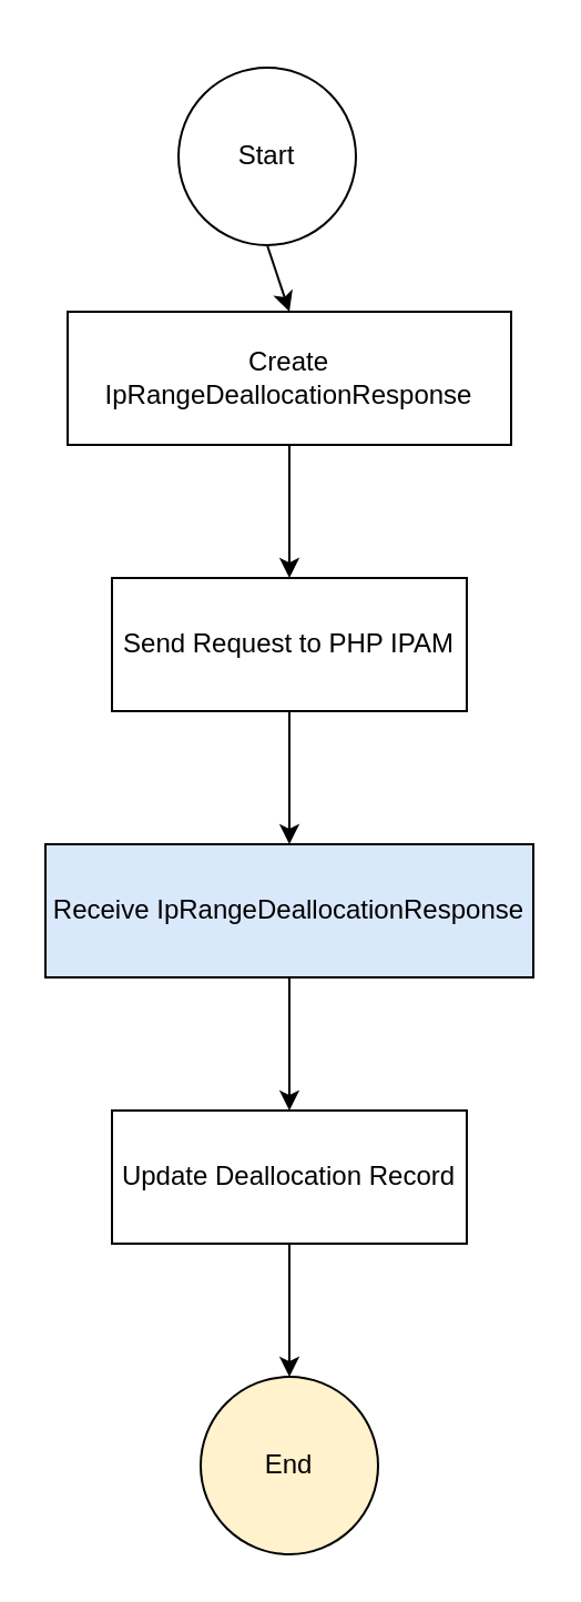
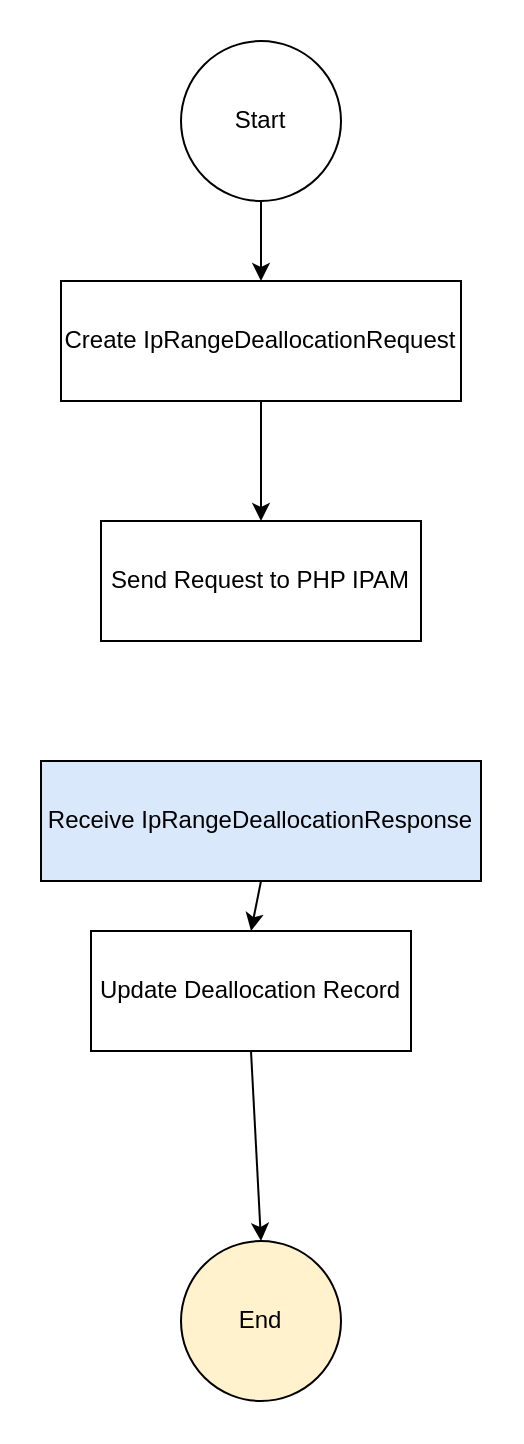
- <mxCell id="3" value="Start" style="ellipse;whiteSpace=wrap;html=1;aspect=fixed;" vertex="1" parent="1"><mxGeometry x="80" y="30" width="80" height="80" as="geometry" /></mxCell>
+ <mxCell id="3" value="Start" style="ellipse;whiteSpace=wrap;html=1;aspect=fixed;" vertex="1" parent="1"><mxGeometry x="90" y="20" width="80" height="80" as="geometry" /></mxCell>
- <mxCell id="5" value="Create IpRangeDeallocationResponse" style="rounded=0;whiteSpace=wrap;html=1;" vertex="1" parent="1"><mxGeometry x="30" y="140" width="200" height="60" as="geometry" /></mxCell>
+ <mxCell id="5" value="Create IpRangeDeallocationRequest" style="rounded=0;whiteSpace=wrap;html=1;" vertex="1" parent="1"><mxGeometry x="30" y="140" width="200" height="60" as="geometry" /></mxCell>
- <mxCell id="6" style="edgeStyle=none;html=1;entryX=0.5;entryY=0;entryDx=0;entryDy=0;" edge="1" parent="1" source="7" target="9"><mxGeometry relative="1" as="geometry" /></mxCell>
- <mxCell id="11" value="Update Deallocation Record" style="rounded=0;whiteSpace=wrap;html=1;" vertex="1" parent="1"><mxGeometry x="50" y="500" width="160" height="60" as="geometry" /></mxCell>
+ <mxCell id="11" value="Update Deallocation Record" style="rounded=0;whiteSpace=wrap;html=1;" vertex="1" parent="1"><mxGeometry x="45" y="465" width="160" height="60" as="geometry" /></mxCell>
